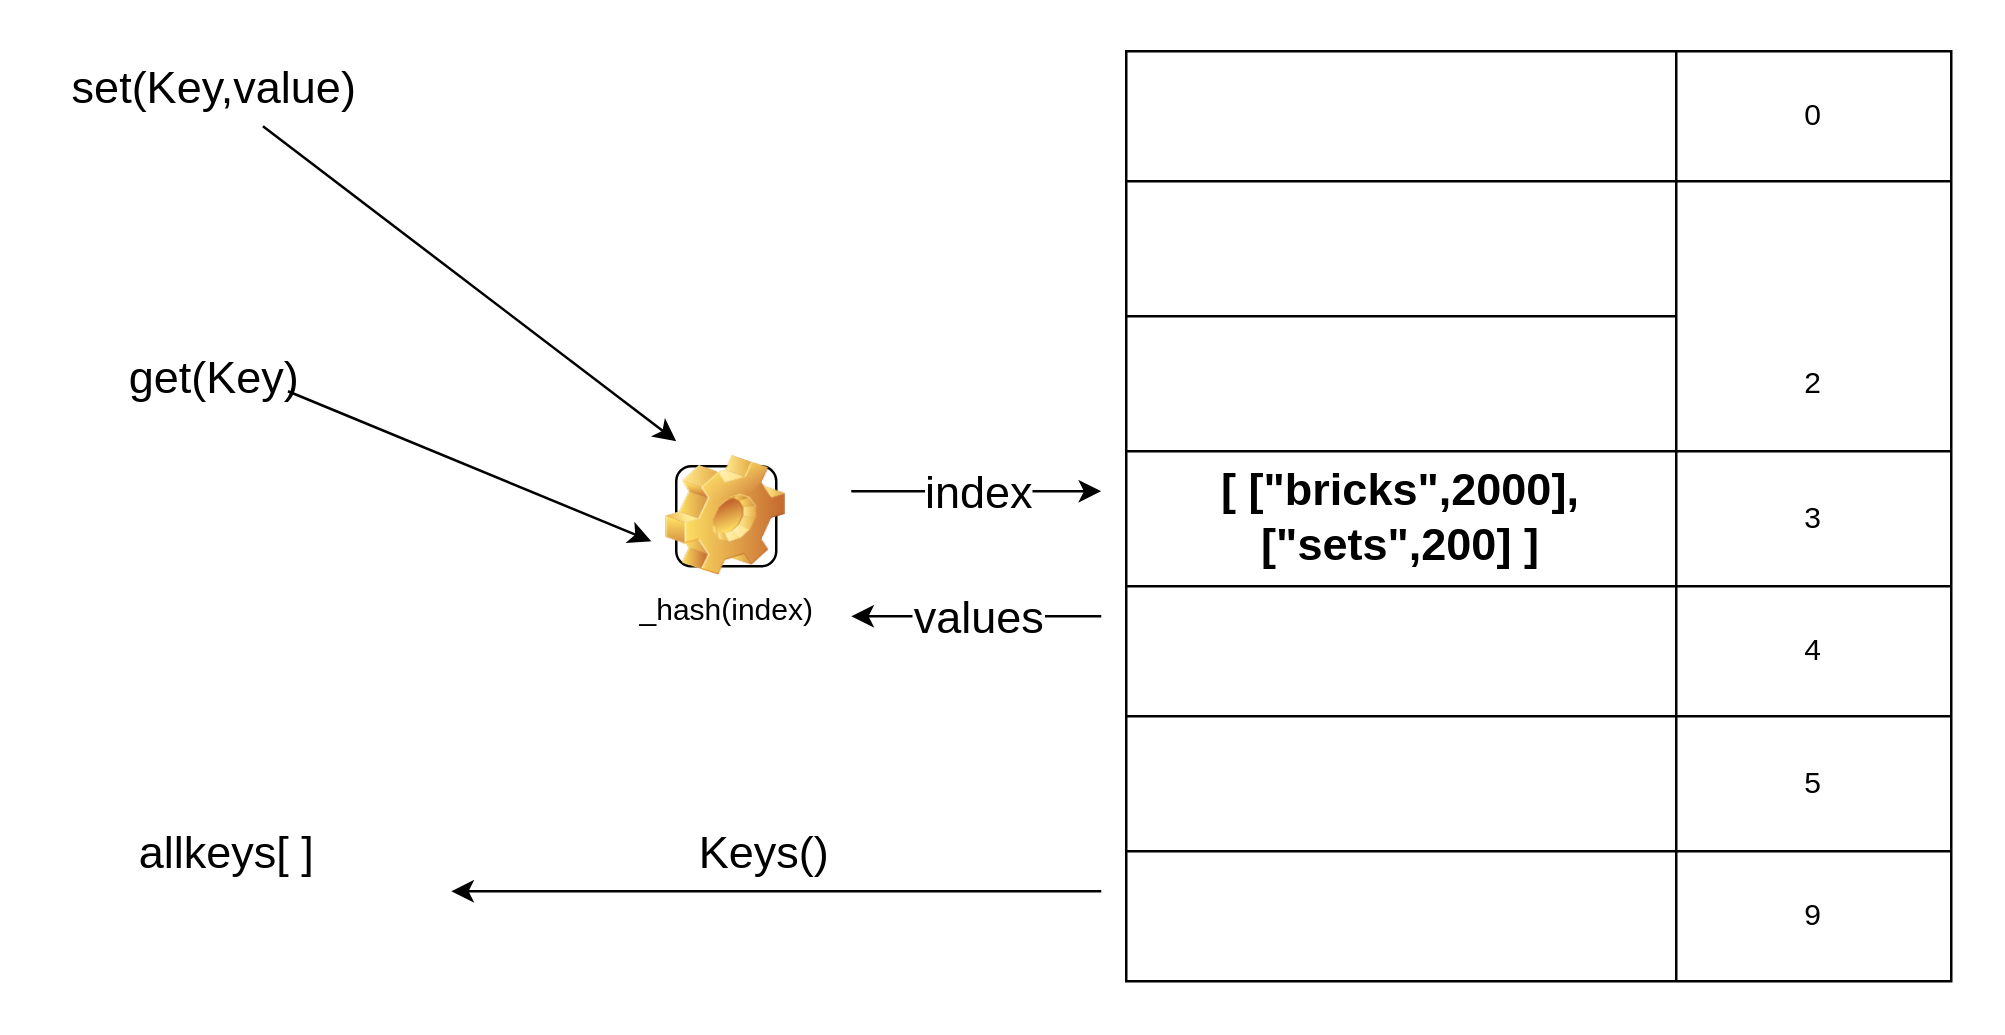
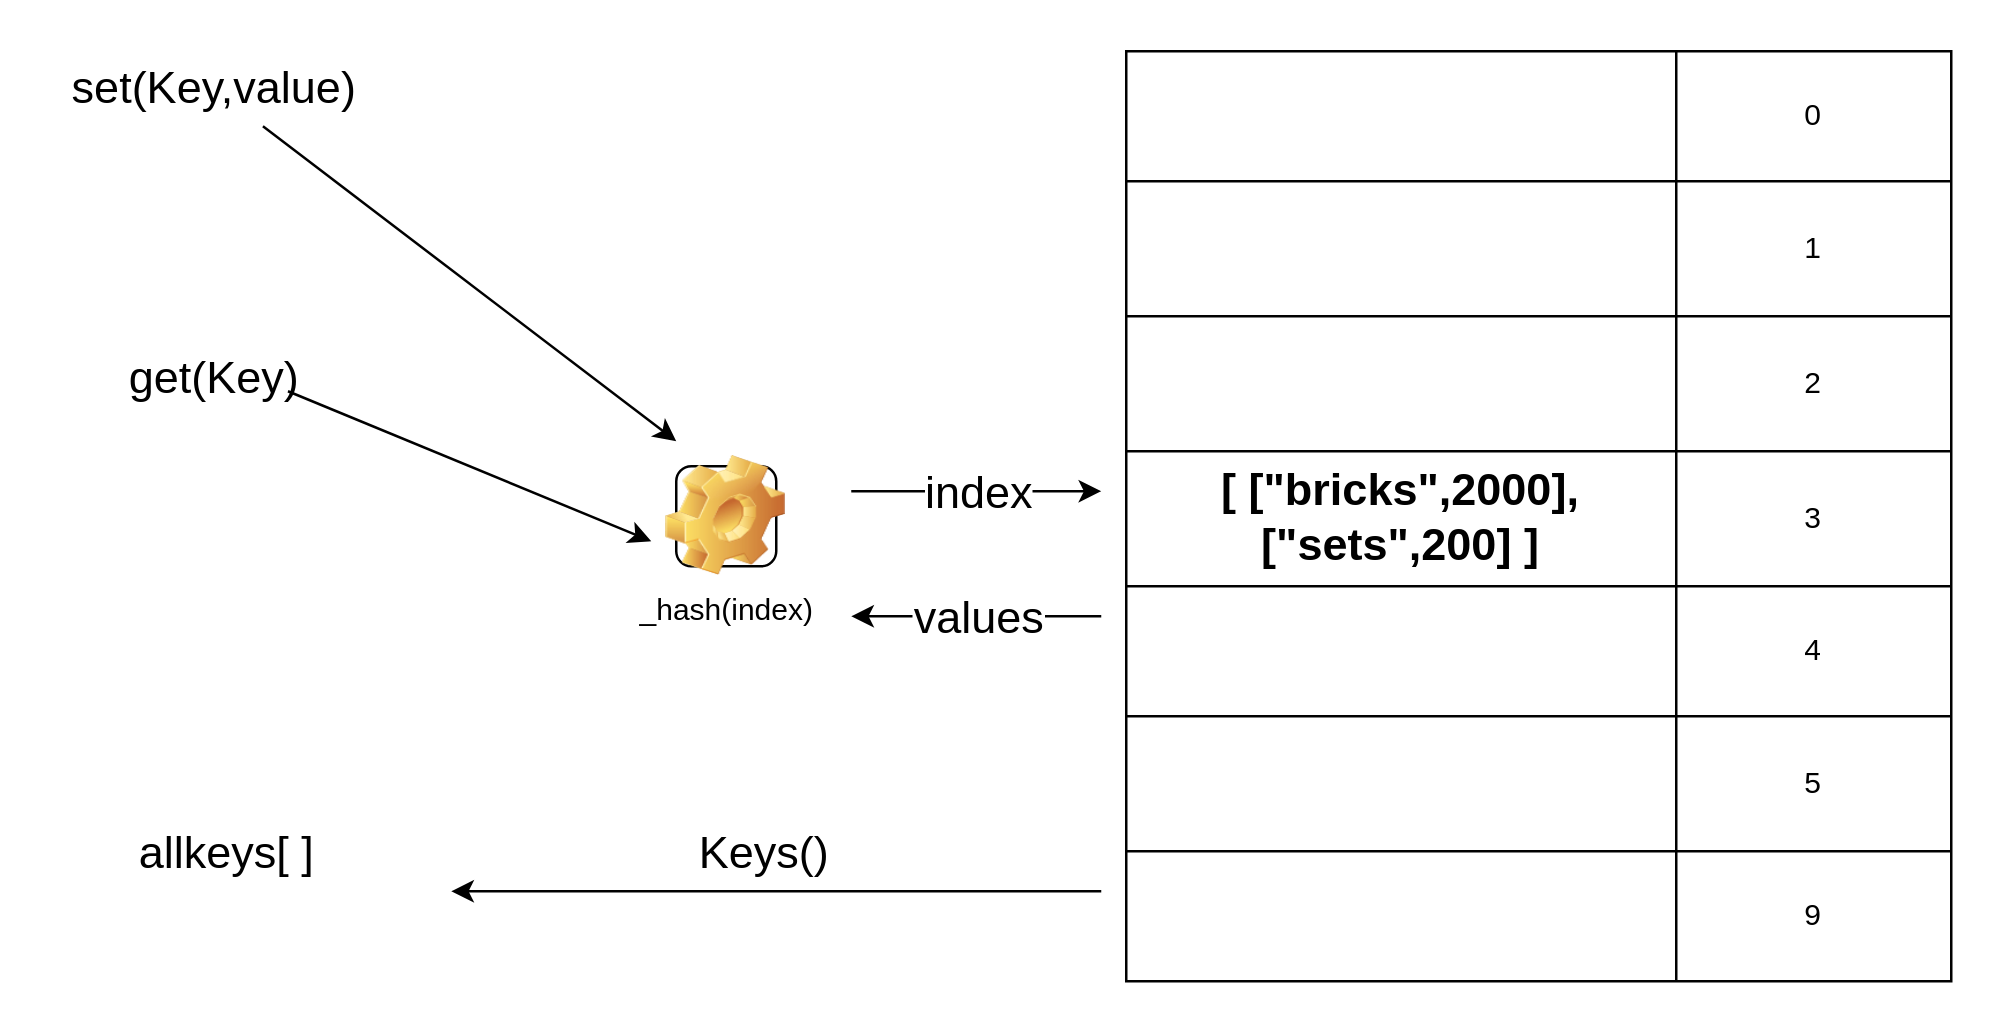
+ <mxCell id="9" value="1" style="shape=partialRectangle;html=1;whiteSpace=wrap;connectable=0;overflow=hidden;fillColor=none;top=0;left=0;bottom=0;right=0;pointerEvents=1;" vertex="1" parent="7"><mxGeometry x="220" width="110" height="54" as="geometry"><mxRectangle width="110" height="54" as="alternateBounds" /></mxGeometry></mxCell>
